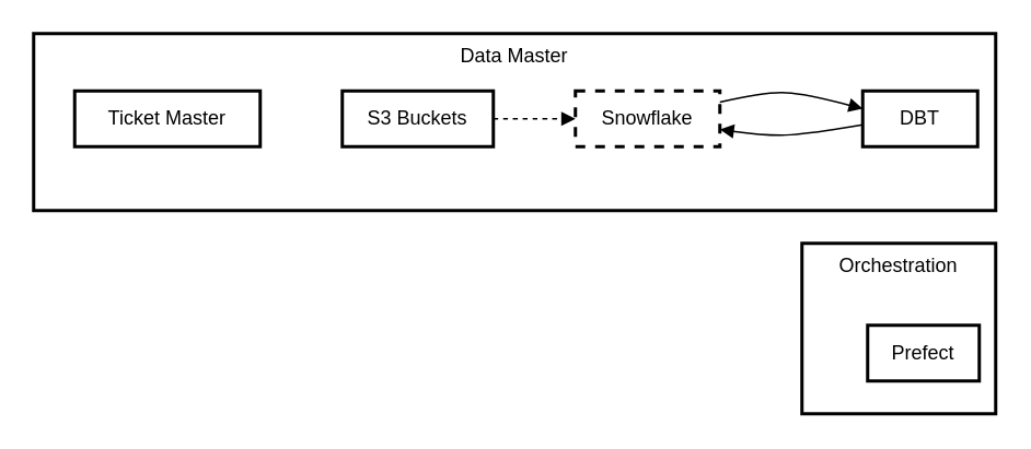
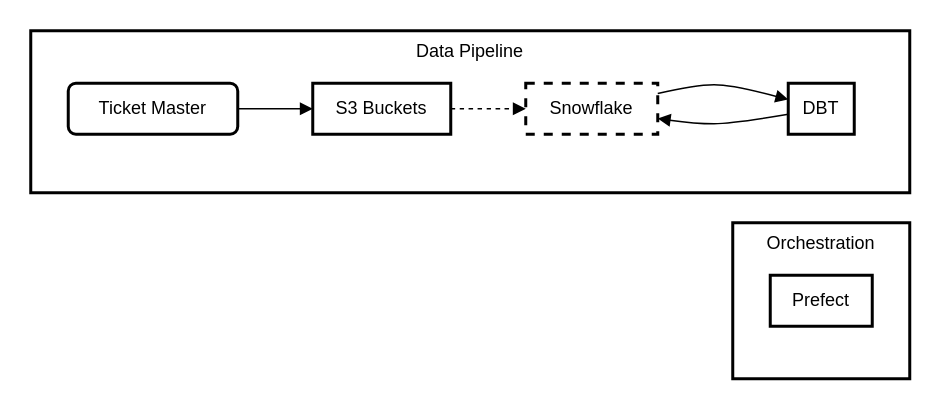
- <mxCell id="4" value="Data Master" style="whiteSpace=wrap;strokeWidth=2;verticalAlign=top;" vertex="1" parent="1"><mxGeometry width="586" height="108" as="geometry" x="20" y="20" /></mxCell>
+ <mxCell id="4" value="Data Pipeline" style="whiteSpace=wrap;strokeWidth=2;verticalAlign=top;" vertex="1" parent="1"><mxGeometry width="586" height="108" as="geometry" x="20" y="20" /></mxCell>
- <mxCell id="5" value="Ticket Master" style="whiteSpace=wrap;strokeWidth=2;" vertex="1" parent="1"><mxGeometry x="45" y="55" width="113" height="34" as="geometry" /></mxCell>
+ <mxCell id="5" value="Ticket Master" style="whiteSpace=wrap;strokeWidth=2;rounded=1;" vertex="1" parent="1"><mxGeometry x="45" y="55" width="113" height="34" as="geometry" /></mxCell>
+ <mxCell id="9" value="" style="curved=1;startArrow=none;endArrow=block;exitX=1;exitY=0.5;entryX=0;entryY=0.5;" edge="1" parent="1" source="5" target="6"><mxGeometry relative="1" as="geometry"><Array as="points" /></mxGeometry></mxCell>
- <mxCell id="8" value="DBT" style="whiteSpace=wrap;strokeWidth=2;" vertex="1" parent="1"><mxGeometry x="525" y="55" width="70" height="34" as="geometry" /></mxCell>
+ <mxCell id="8" value="DBT" style="whiteSpace=wrap;strokeWidth=2;" vertex="1" parent="1"><mxGeometry x="525" y="55" width="44" height="34" as="geometry" /></mxCell>
- <mxCell id="3" value="Prefect" style="whiteSpace=wrap;strokeWidth=2;" vertex="1" parent="1"><mxGeometry x="528" y="198" width="68" height="34" as="geometry" /></mxCell>
+ <mxCell id="3" value="Prefect" style="whiteSpace=wrap;strokeWidth=2;" vertex="1" parent="1"><mxGeometry x="513" y="183" width="68" height="34" as="geometry" /></mxCell>
